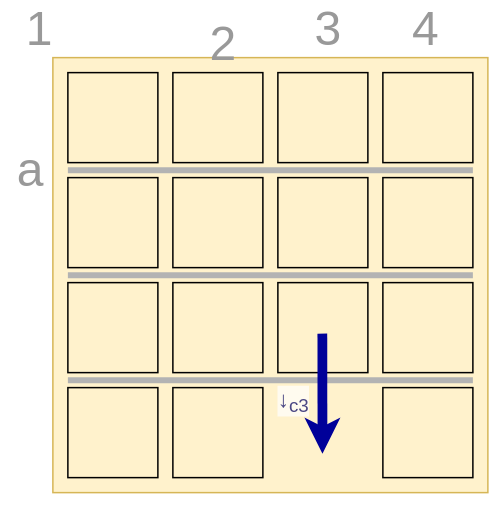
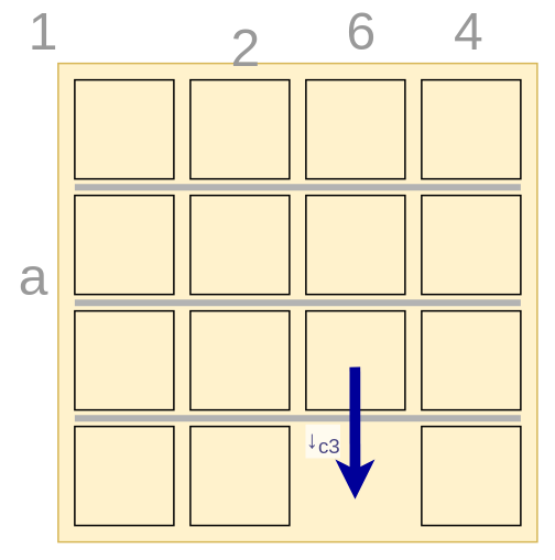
- <mxCell id="24" value="&lt;span style=&quot;font-size: 64px&quot;&gt;&lt;font color=&quot;#999999&quot;&gt;3&lt;/font&gt;&lt;/span&gt;" style="text;html=1;strokeColor=none;fillColor=none;align=center;verticalAlign=middle;whiteSpace=wrap;rounded=0;fontSize=24;fontColor=#FF0000;" parent="1" vertex="1"><mxGeometry x="417" y="20" width="40" height="20" as="geometry" /></mxCell>
+ <mxCell id="24" value="&lt;span style=&quot;font-size: 64px&quot;&gt;&lt;font color=&quot;#999999&quot;&gt;6&lt;/font&gt;&lt;/span&gt;" style="text;html=1;strokeColor=none;fillColor=none;align=center;verticalAlign=middle;whiteSpace=wrap;rounded=0;fontSize=24;fontColor=#FF0000;" parent="1" vertex="1"><mxGeometry x="417" y="20" width="40" height="20" as="geometry" /></mxCell>
- <mxCell id="26" value="&lt;font color=&quot;#999999&quot; style=&quot;font-size: 64px&quot;&gt;&lt;span style=&quot;font-size: 64px&quot;&gt;a&lt;/span&gt;&lt;/font&gt;" style="text;html=1;strokeColor=none;fillColor=none;align=center;verticalAlign=middle;whiteSpace=wrap;rounded=0;fontSize=64;fontColor=#FF0000;spacing=0;spacingBottom=3;" parent="1" vertex="1"><mxGeometry x="20" y="208" width="40" height="20" as="geometry" /></mxCell>
+ <mxCell id="26" value="&lt;font color=&quot;#999999&quot; style=&quot;font-size: 64px&quot;&gt;&lt;span style=&quot;font-size: 64px&quot;&gt;a&lt;/span&gt;&lt;/font&gt;" style="text;html=1;strokeColor=none;fillColor=none;align=center;verticalAlign=middle;whiteSpace=wrap;rounded=0;fontSize=64;fontColor=#FF0000;spacing=0;spacingBottom=3;" parent="1" vertex="1"><mxGeometry x="20" y="318" width="40" height="20" as="geometry" /></mxCell>
